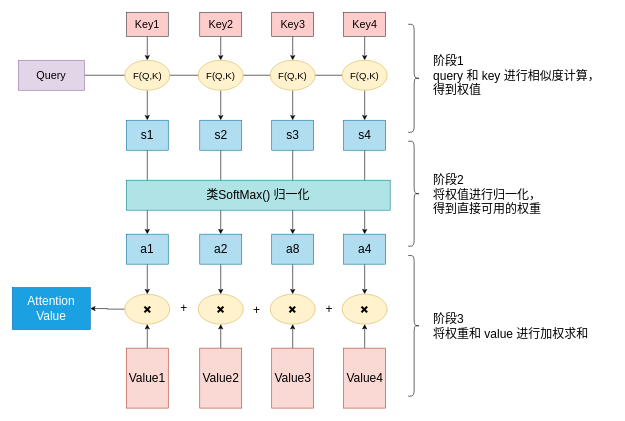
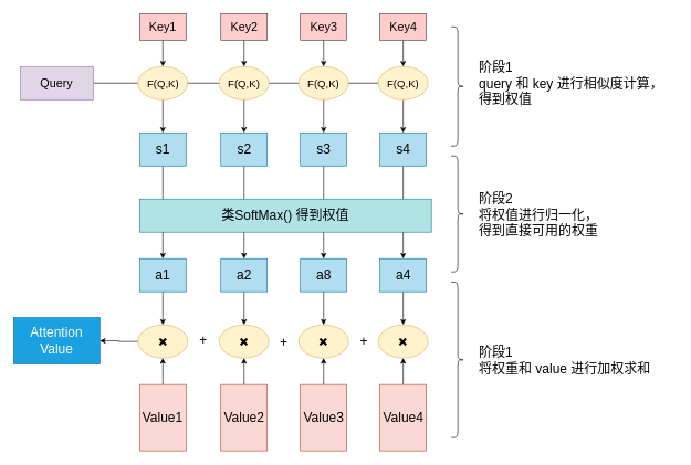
- <mxCell id="28" value="&lt;span style=&quot;font-size: 20px;&quot;&gt;类SoftMax() 归一化&lt;/span&gt;" style="rounded=0;whiteSpace=wrap;html=1;fillColor=#b0e3e6;strokeColor=#0e8088;fontSize=18;" vertex="1" parent="1"><mxGeometry x="210" y="300" width="440" height="50" as="geometry" /></mxCell>
+ <mxCell id="28" value="&lt;span style=&quot;font-size: 20px;&quot;&gt;类SoftMax() 得到权值&lt;/span&gt;" style="rounded=0;whiteSpace=wrap;html=1;fillColor=#b0e3e6;strokeColor=#0e8088;fontSize=18;" vertex="1" parent="1"><mxGeometry x="210" y="300" width="440" height="50" as="geometry" /></mxCell>
- <mxCell id="59" value="阶段3&lt;br&gt;将权重和 value 进行加权求和" style="text;html=1;align=left;verticalAlign=middle;resizable=0;points=[];autosize=1;strokeColor=none;fillColor=none;fontSize=20;" vertex="1" parent="1"><mxGeometry x="720" y="512.75" width="280" height="60" as="geometry" /></mxCell>
+ <mxCell id="59" value="阶段1&lt;br&gt;将权重和 value 进行加权求和" style="text;html=1;align=left;verticalAlign=middle;resizable=0;points=[];autosize=1;strokeColor=none;fillColor=none;fontSize=20;" vertex="1" parent="1"><mxGeometry x="720" y="512.75" width="280" height="60" as="geometry" /></mxCell>
